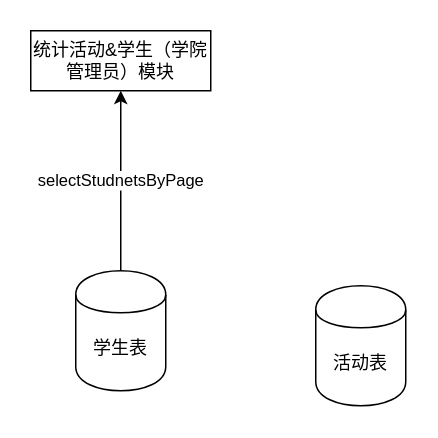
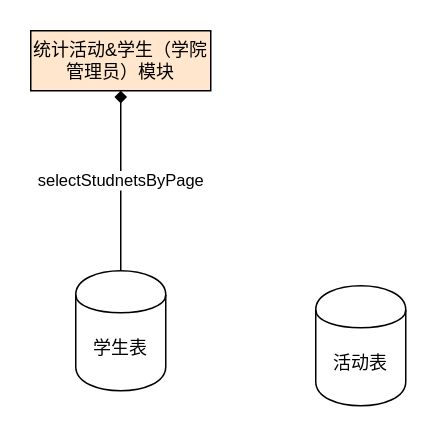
- <mxCell id="4" value="统计活动&amp;amp;学生（学院管理员）模块" style="rounded=0;whiteSpace=wrap;html=1;" parent="1" vertex="1"><mxGeometry x="20" y="20" width="120" height="40" as="geometry" /></mxCell>
+ <mxCell id="4" value="统计活动&amp;amp;学生（学院管理员）模块" style="rounded=0;whiteSpace=wrap;html=1;fillColor=#ffe6cc;" parent="1" vertex="1"><mxGeometry x="20" y="20" width="120" height="40" as="geometry" /></mxCell>
- <mxCell id="2" value="&lt;span style=&quot;color: rgb(0 , 0 , 0) ; font-family: &amp;#34;helvetica&amp;#34; ; font-size: 11px ; font-style: normal ; font-weight: 400 ; letter-spacing: normal ; text-align: center ; text-indent: 0px ; text-transform: none ; word-spacing: 0px ; background-color: rgb(255 , 255 , 255) ; display: inline ; float: none&quot;&gt;selectStudnetsByPage&lt;/span&gt;" style="edgeStyle=orthogonalEdgeStyle;rounded=0;orthogonalLoop=1;jettySize=auto;html=1;entryX=0.5;entryY=1;entryDx=0;entryDy=0;" parent="1" source="3" target="4" edge="1"><mxGeometry relative="1" as="geometry"><Array as="points"><mxPoint x="80" y="150" /><mxPoint x="80" y="150" /></Array></mxGeometry></mxCell>
+ <mxCell id="2" value="&lt;span style=&quot;color: rgb(0 , 0 , 0) ; font-family: &amp;#34;helvetica&amp;#34; ; font-size: 11px ; font-style: normal ; font-weight: 400 ; letter-spacing: normal ; text-align: center ; text-indent: 0px ; text-transform: none ; word-spacing: 0px ; background-color: rgb(255 , 255 , 255) ; display: inline ; float: none&quot;&gt;selectStudnetsByPage&lt;/span&gt;" style="edgeStyle=orthogonalEdgeStyle;rounded=0;orthogonalLoop=1;jettySize=auto;html=1;entryX=0.5;entryY=1;entryDx=0;entryDy=0;endArrow=diamond;" parent="1" source="3" target="4" edge="1"><mxGeometry relative="1" as="geometry"><Array as="points"><mxPoint x="80" y="150" /><mxPoint x="80" y="150" /></Array></mxGeometry></mxCell>
